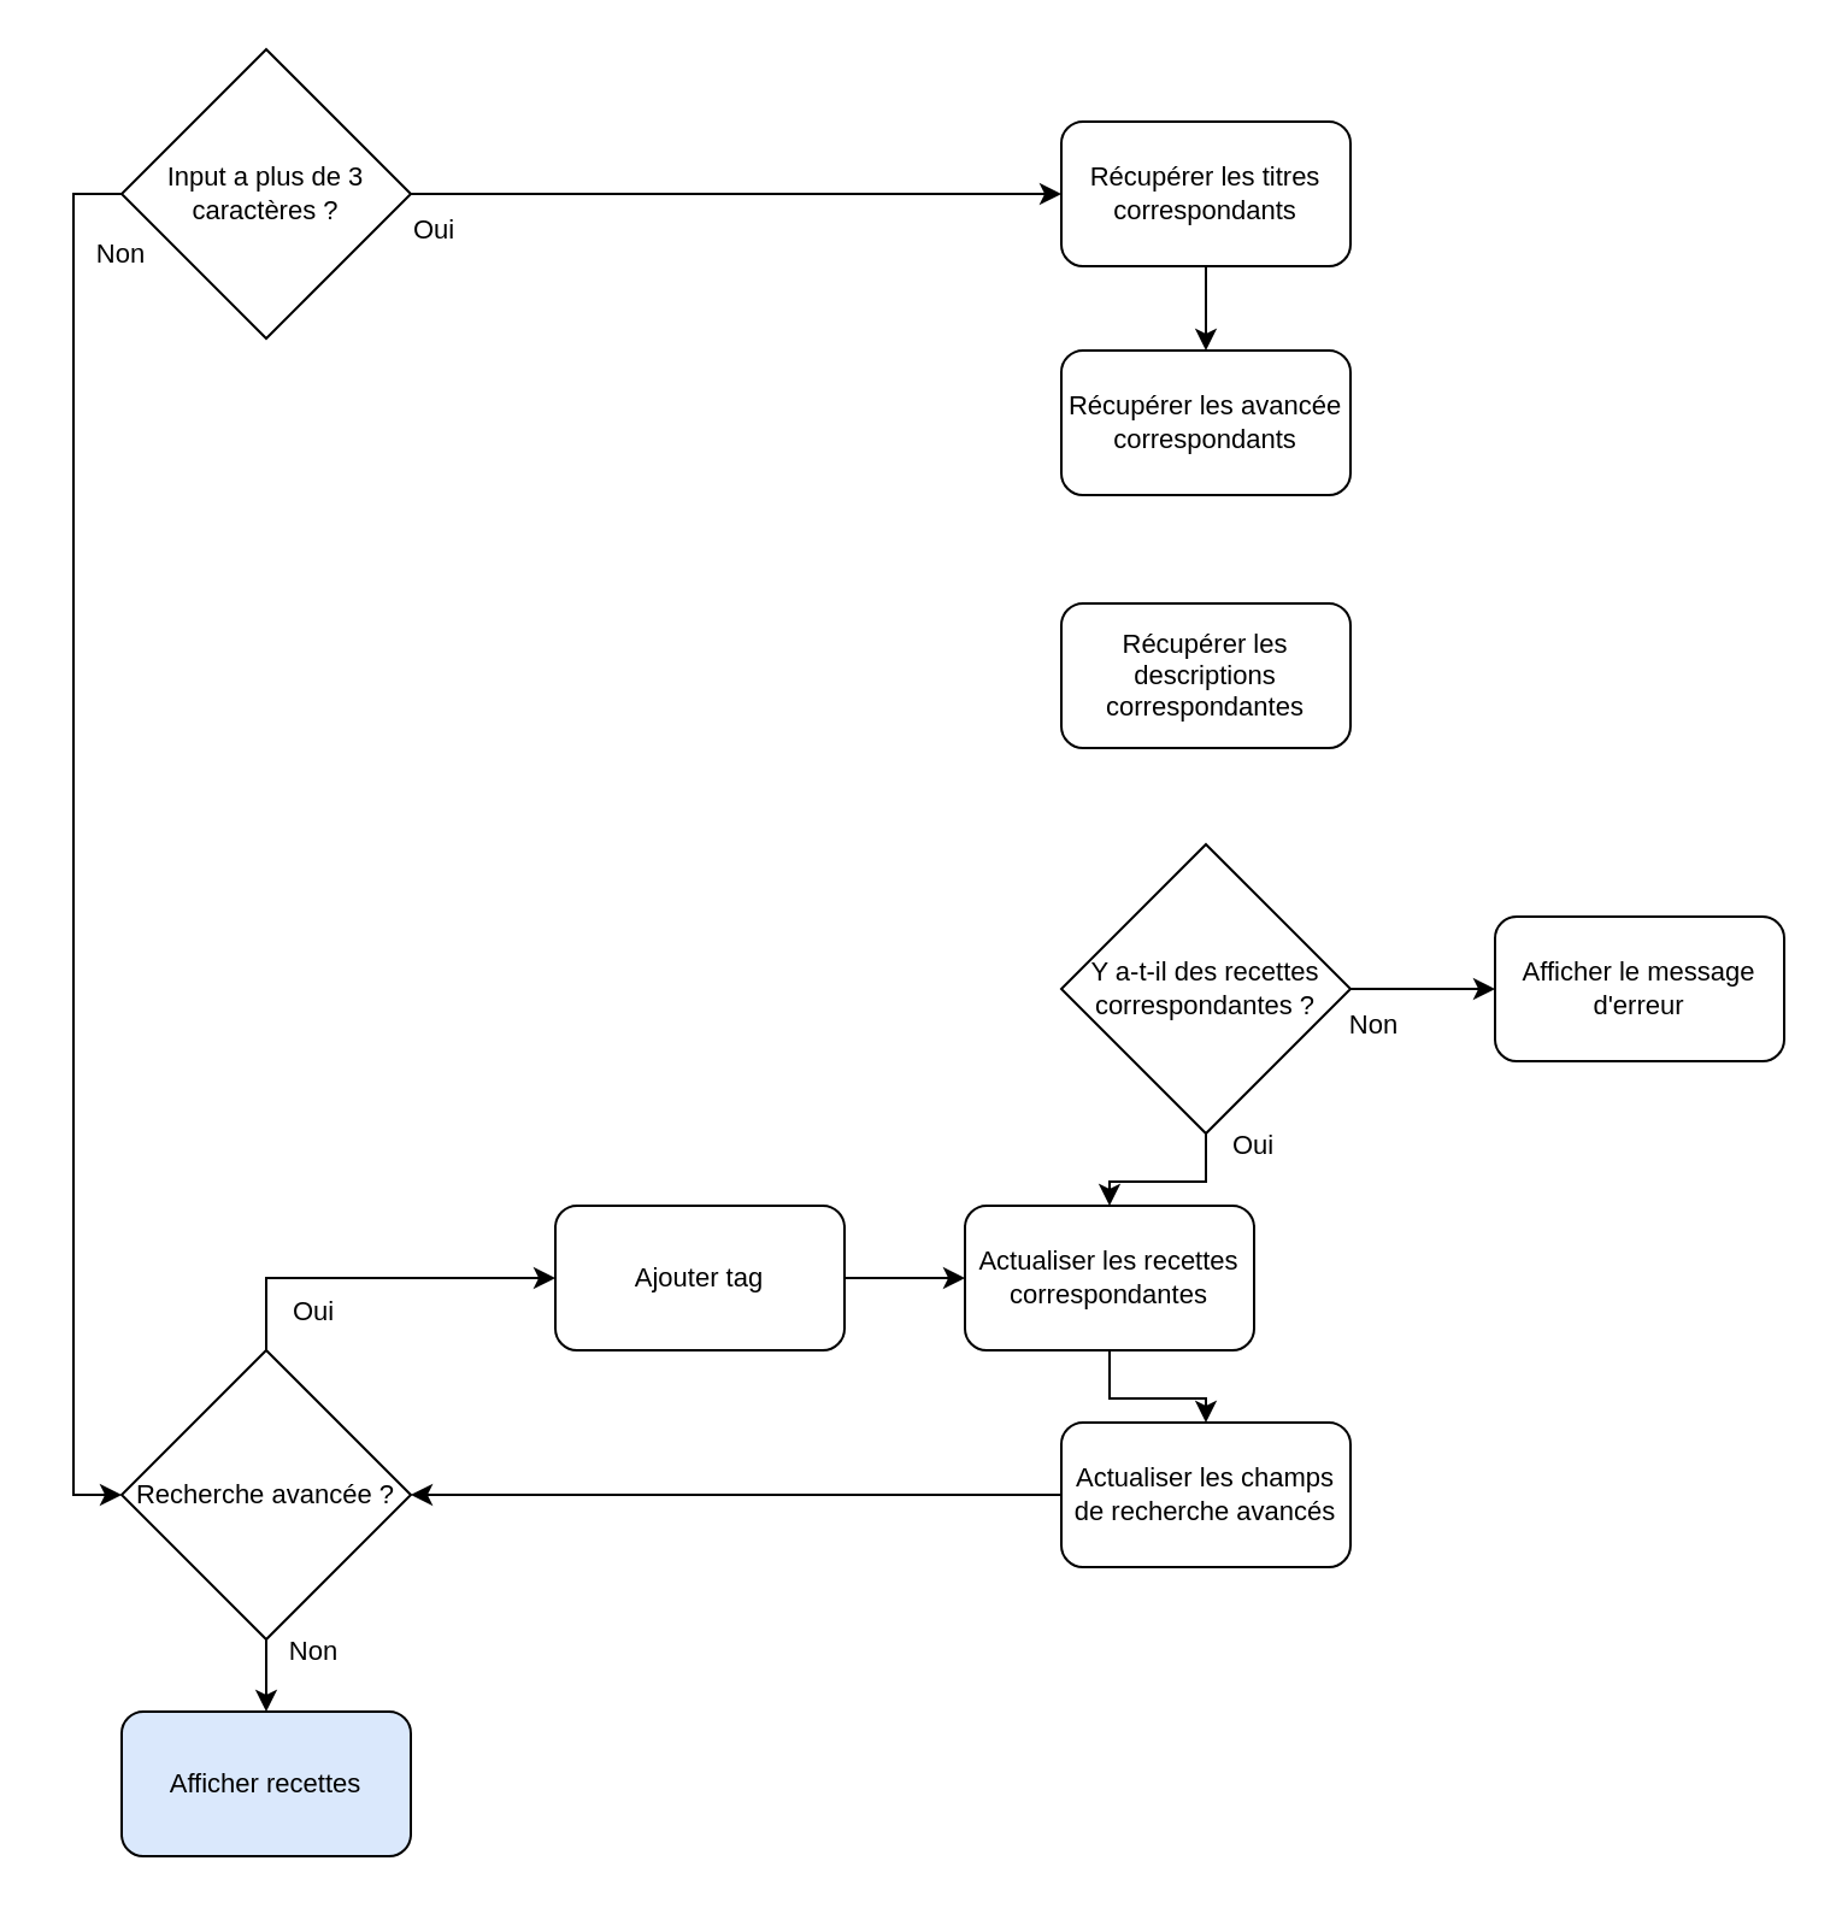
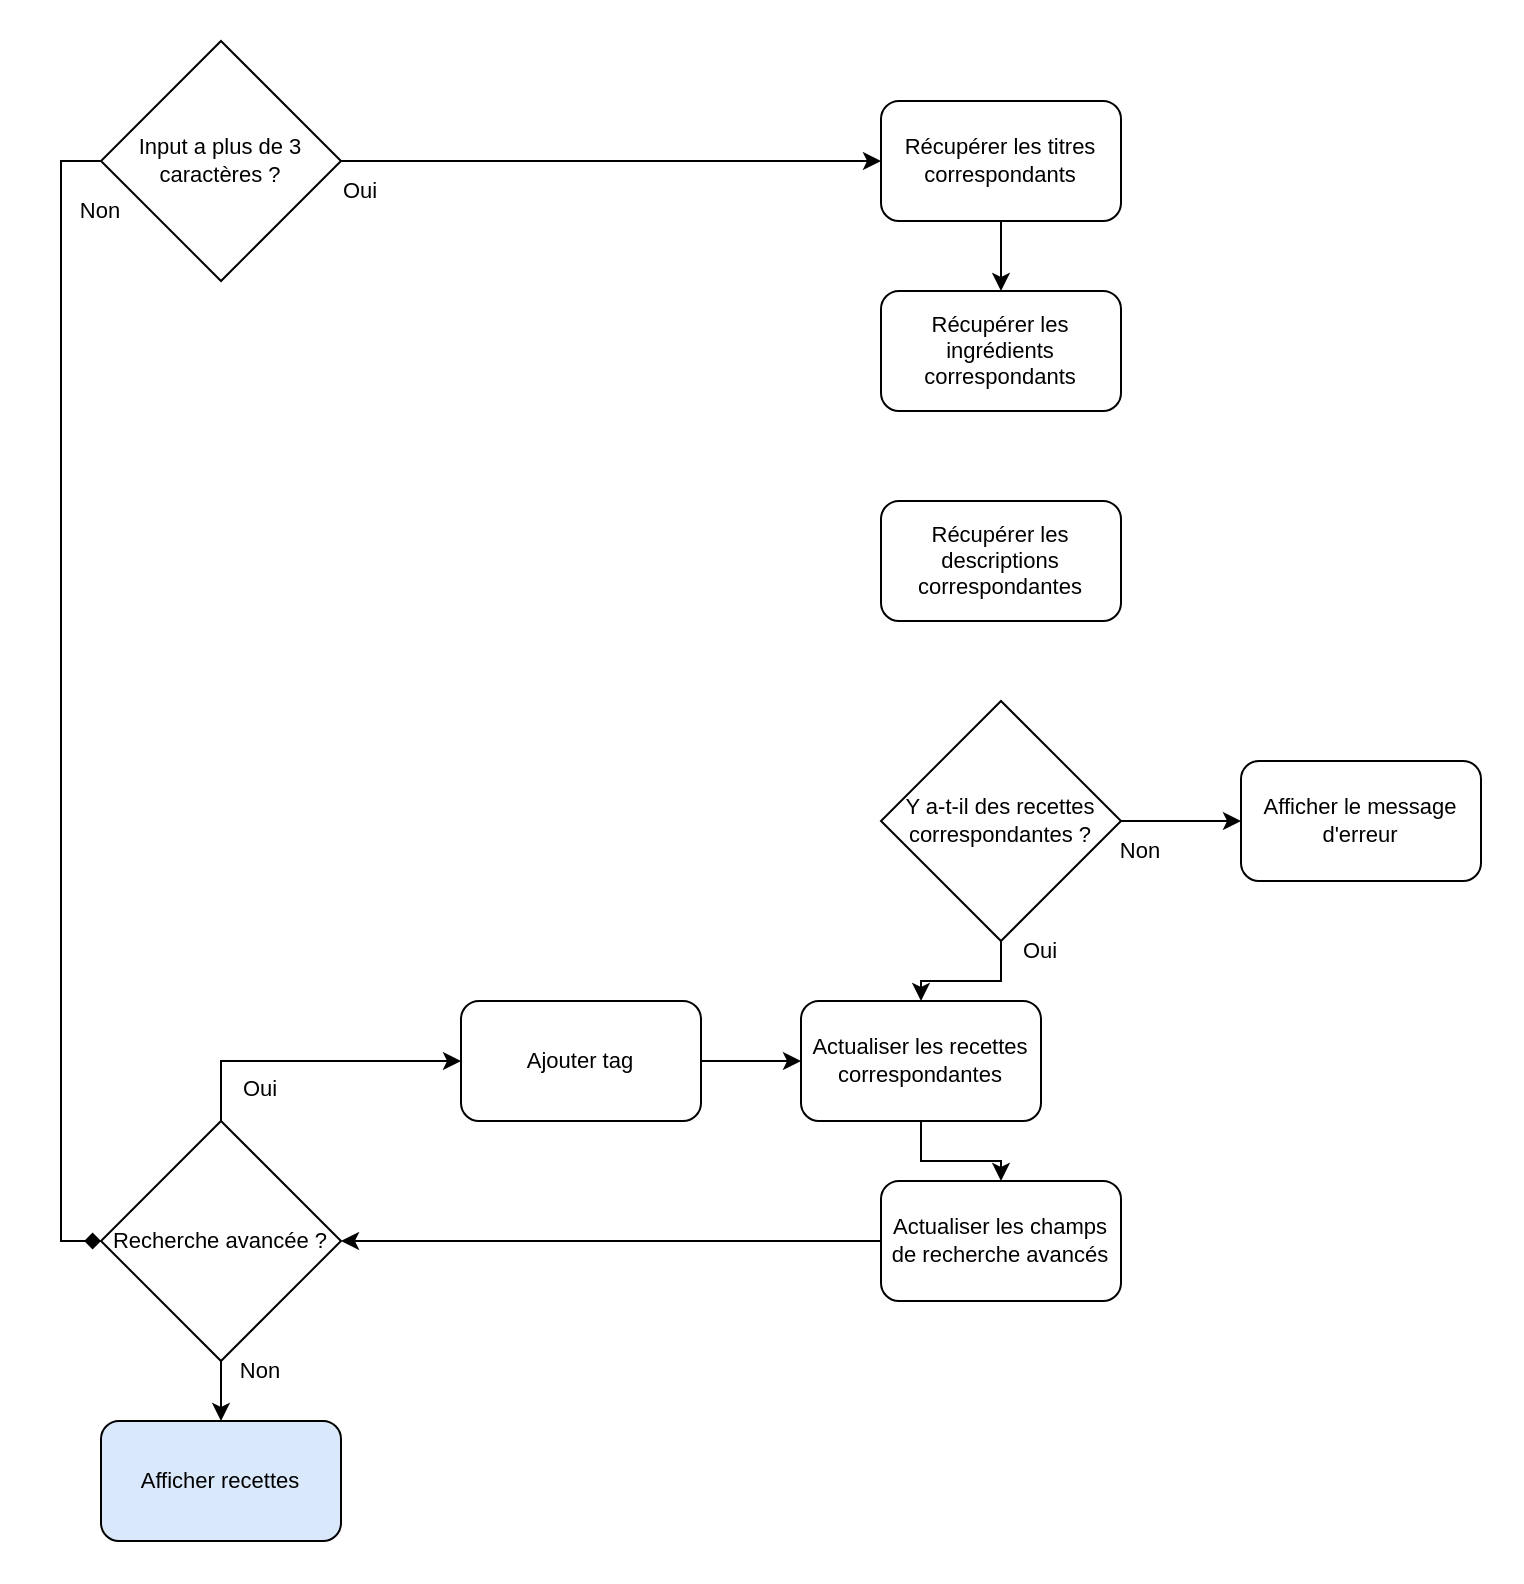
- <mxCell id="12" value="Récupérer les avancée correspondants" style="rounded=1;whiteSpace=wrap;html=1;fontSize=11;" vertex="1" parent="1"><mxGeometry x="440" y="145" width="120" height="60" as="geometry" /></mxCell>
+ <mxCell id="12" value="Récupérer les ingrédients correspondants" style="rounded=1;whiteSpace=wrap;html=1;fontSize=11;" vertex="1" parent="1"><mxGeometry x="440" y="145" width="120" height="60" as="geometry" /></mxCell>
- <mxCell id="3" style="edgeStyle=orthogonalEdgeStyle;rounded=0;orthogonalLoop=1;jettySize=auto;html=1;exitX=0;exitY=0.5;exitDx=0;exitDy=0;entryX=0;entryY=0.5;entryDx=0;entryDy=0;fontSize=11;" edge="1" parent="1" source="4" target="7"><mxGeometry relative="1" as="geometry" /></mxCell>
+ <mxCell id="3" style="edgeStyle=orthogonalEdgeStyle;rounded=0;orthogonalLoop=1;jettySize=auto;html=1;exitX=0;exitY=0.5;exitDx=0;exitDy=0;entryX=0;entryY=0.5;entryDx=0;entryDy=0;fontSize=11;endArrow=diamond;" edge="1" parent="1" source="4" target="7"><mxGeometry relative="1" as="geometry" /></mxCell>
